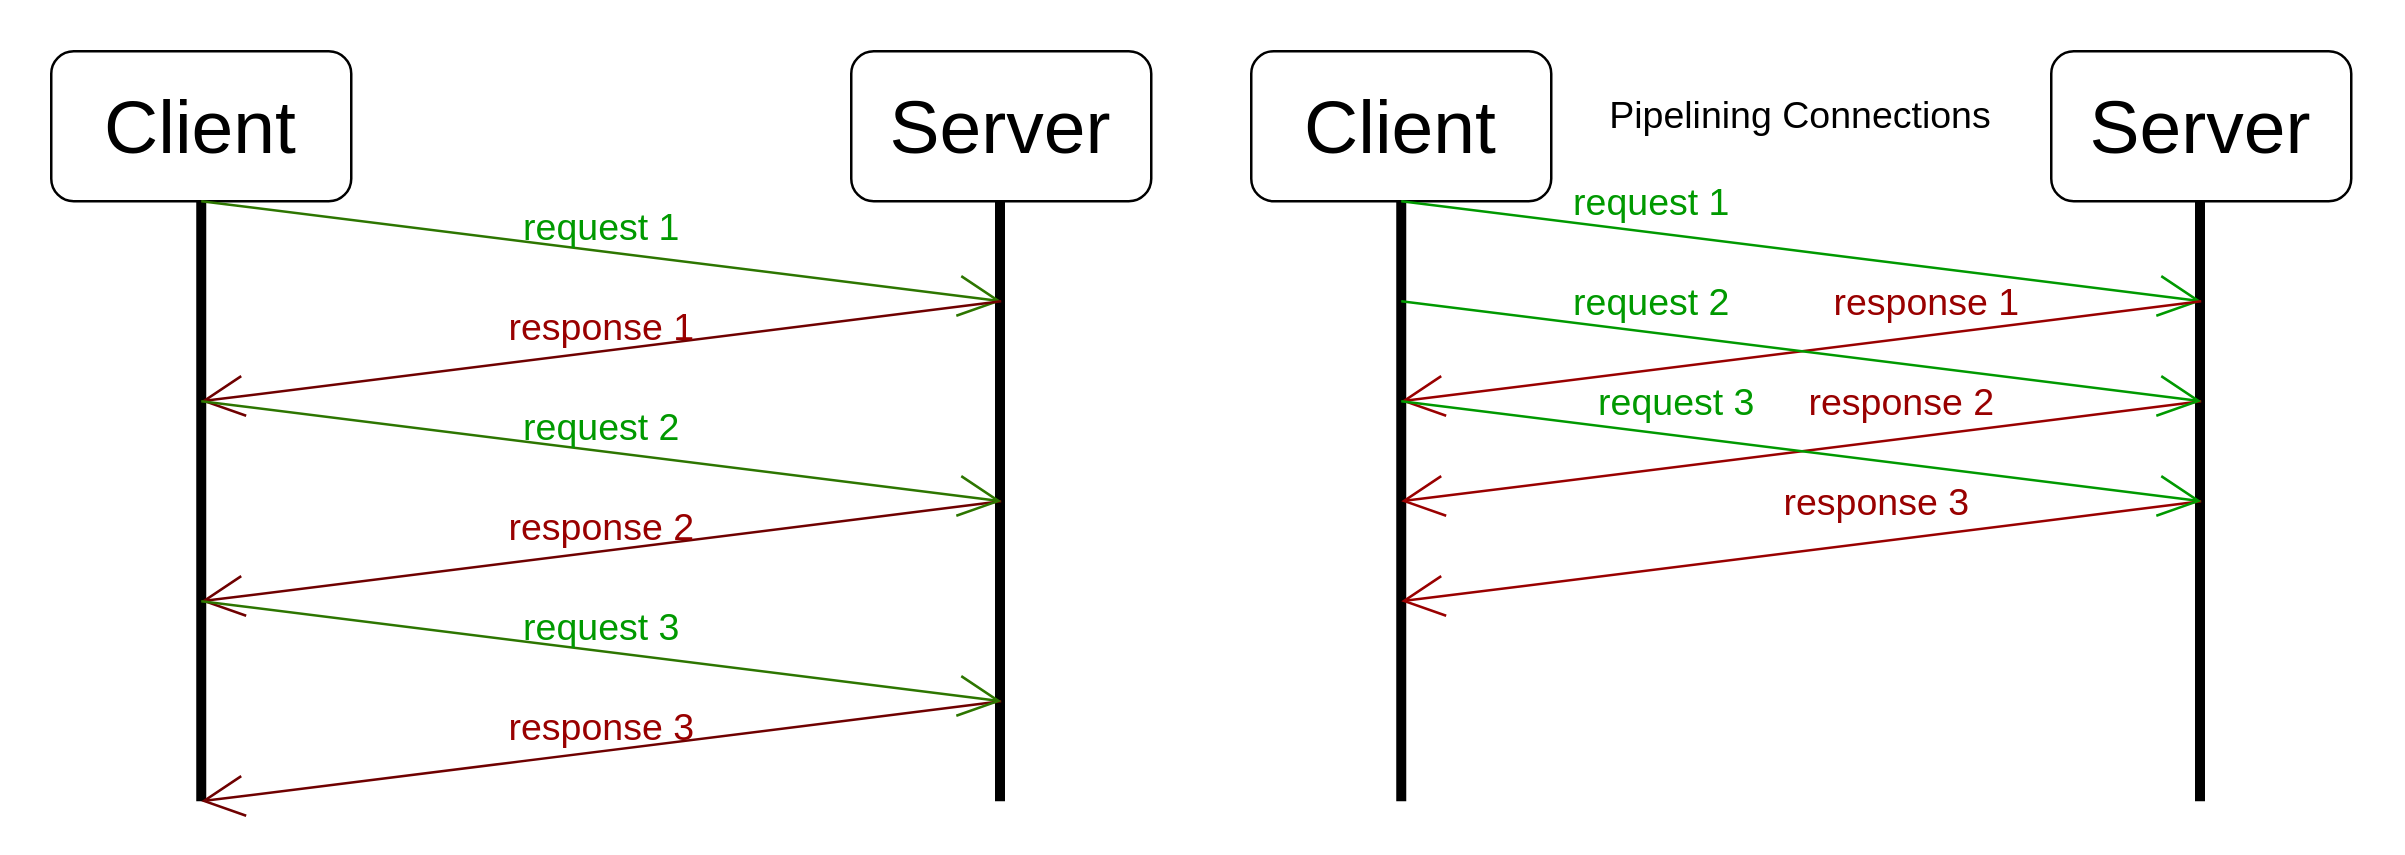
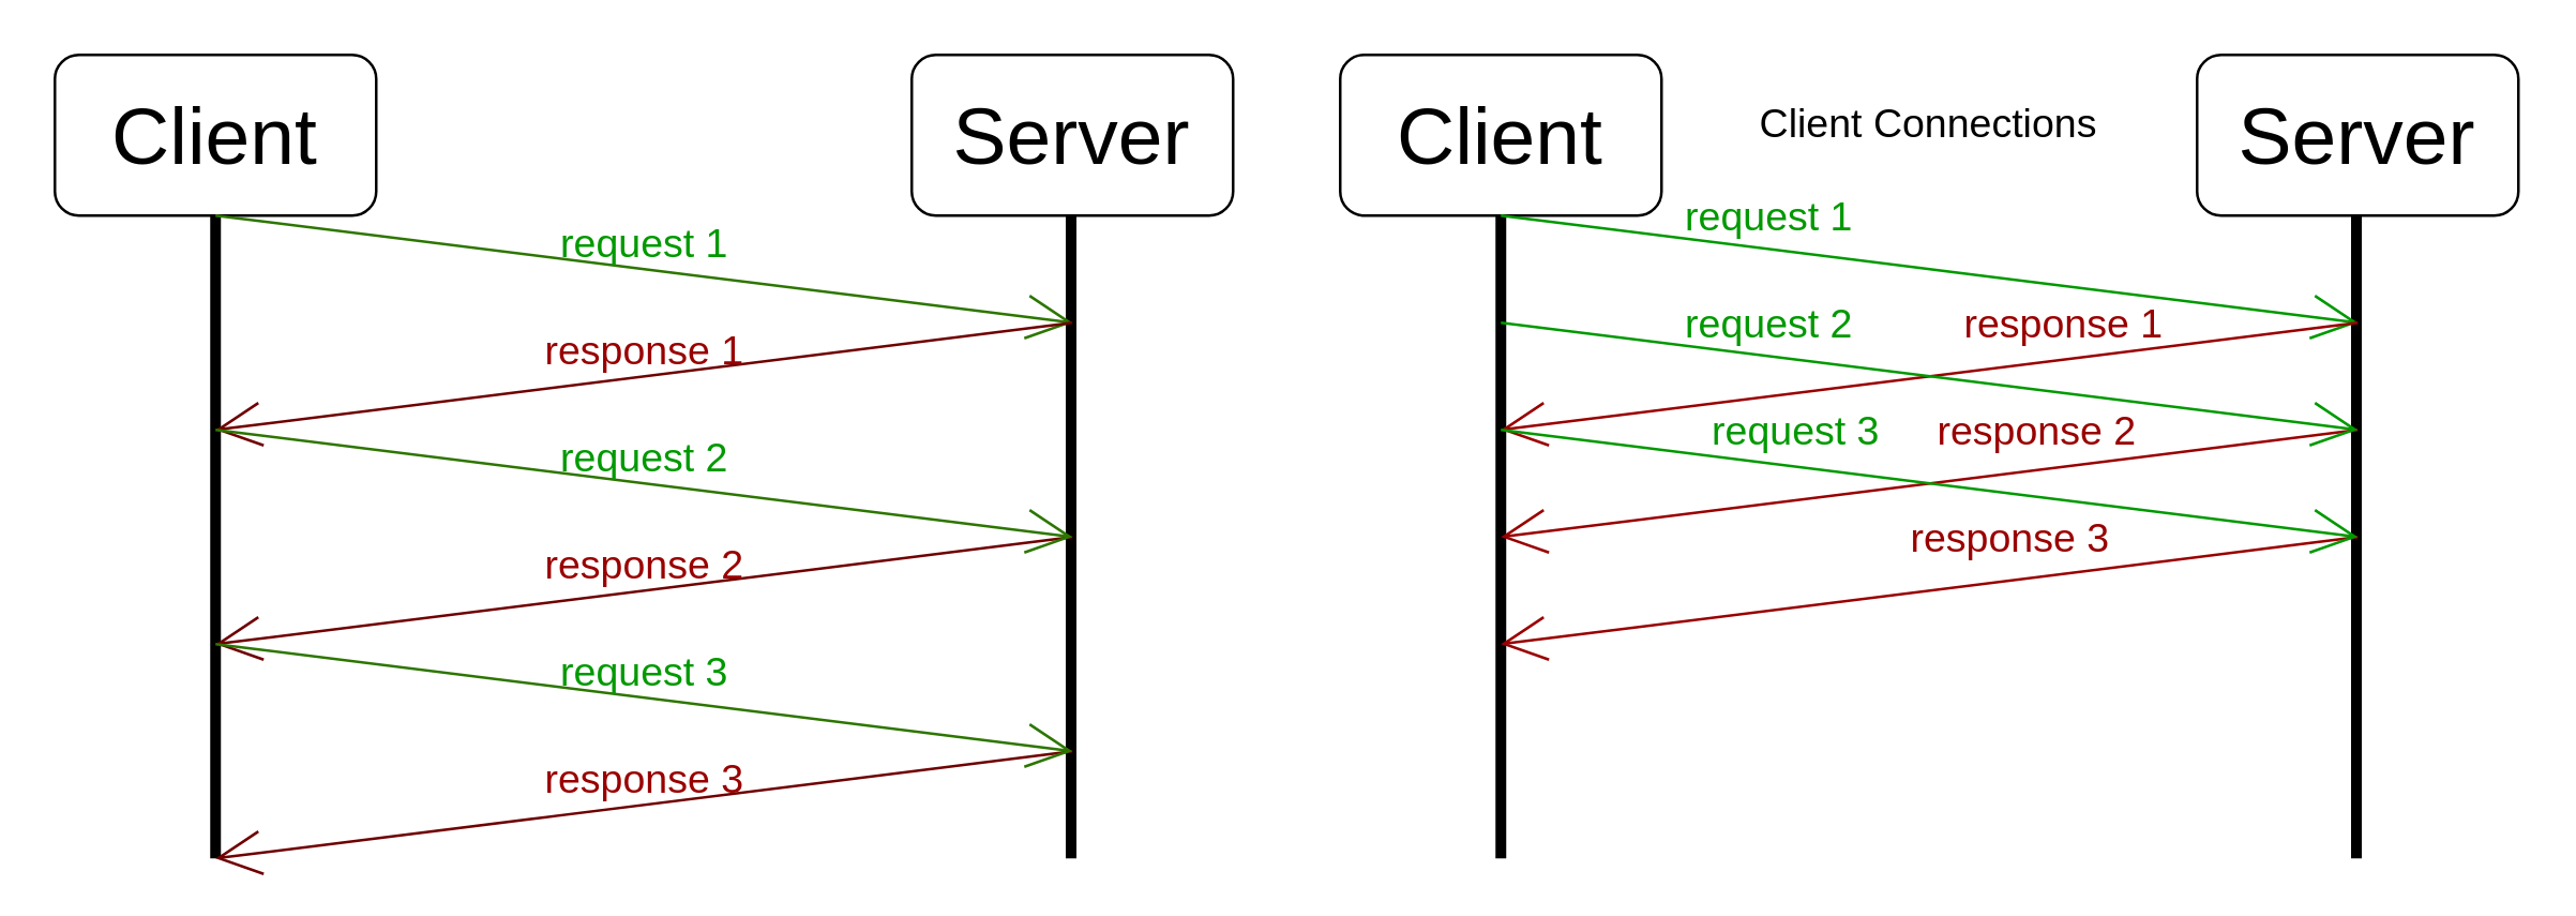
- <mxCell id="22" value="Pipelining Connections" style="text;html=1;strokeColor=none;fillColor=none;align=center;verticalAlign=middle;whiteSpace=wrap;rounded=0;fontSize=15;fontColor=#000000;" vertex="1" parent="1"><mxGeometry x="630" y="30" width="180" height="30" as="geometry" /></mxCell>
+ <mxCell id="22" value="Client Connections" style="text;html=1;strokeColor=none;fillColor=none;align=center;verticalAlign=middle;whiteSpace=wrap;rounded=0;fontSize=15;fontColor=#000000;" vertex="1" parent="1"><mxGeometry x="630" y="30" width="180" height="30" as="geometry" /></mxCell>
